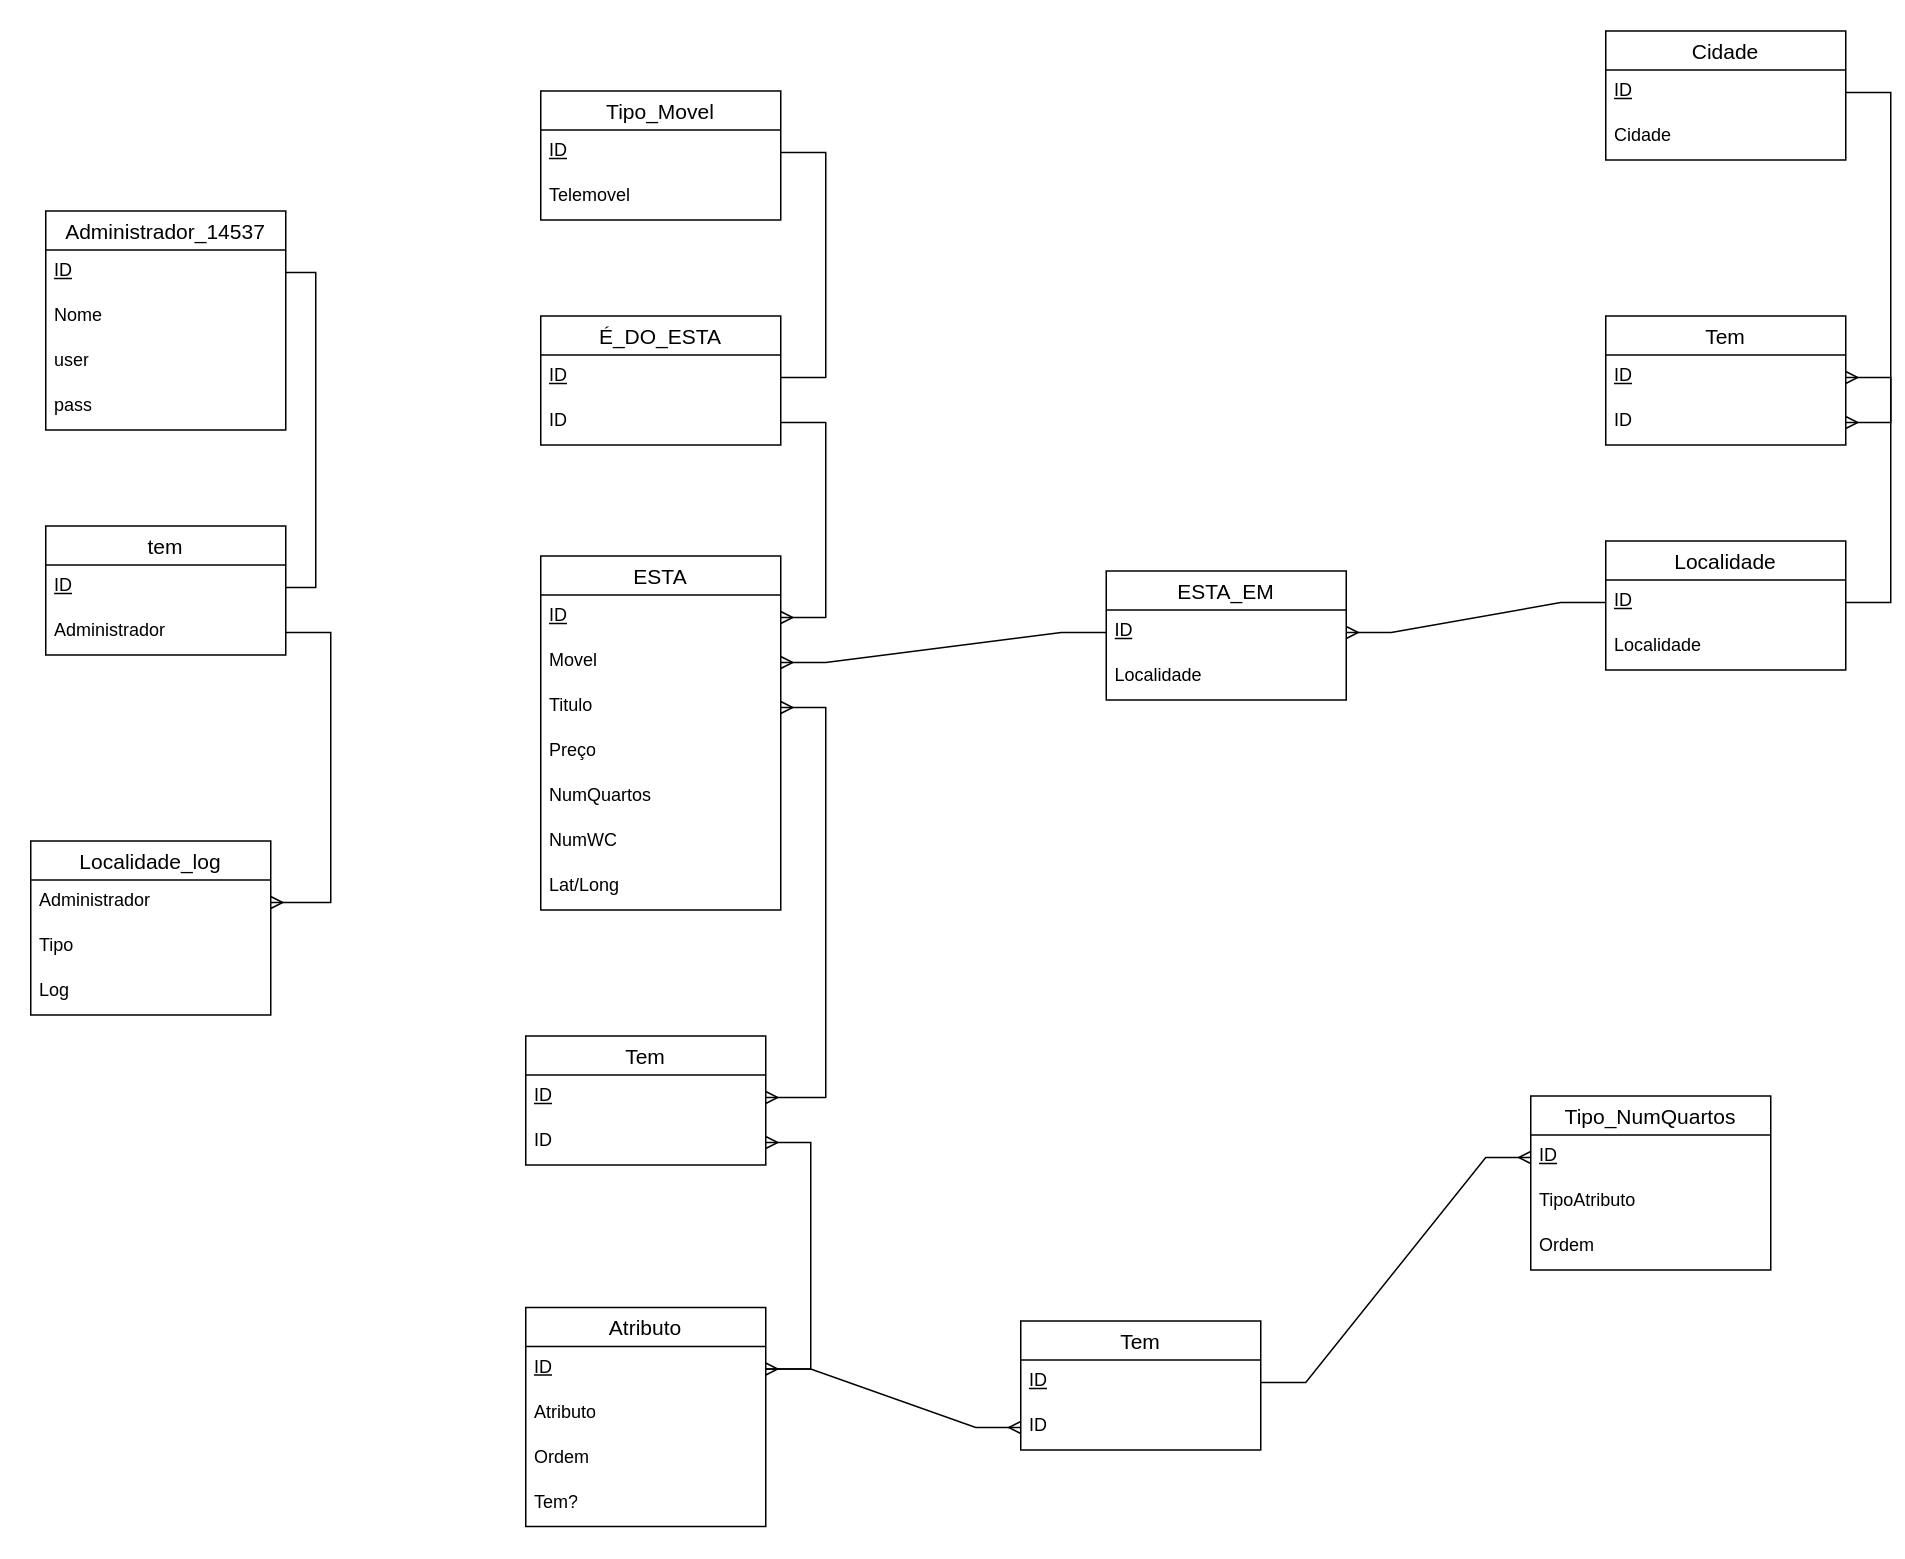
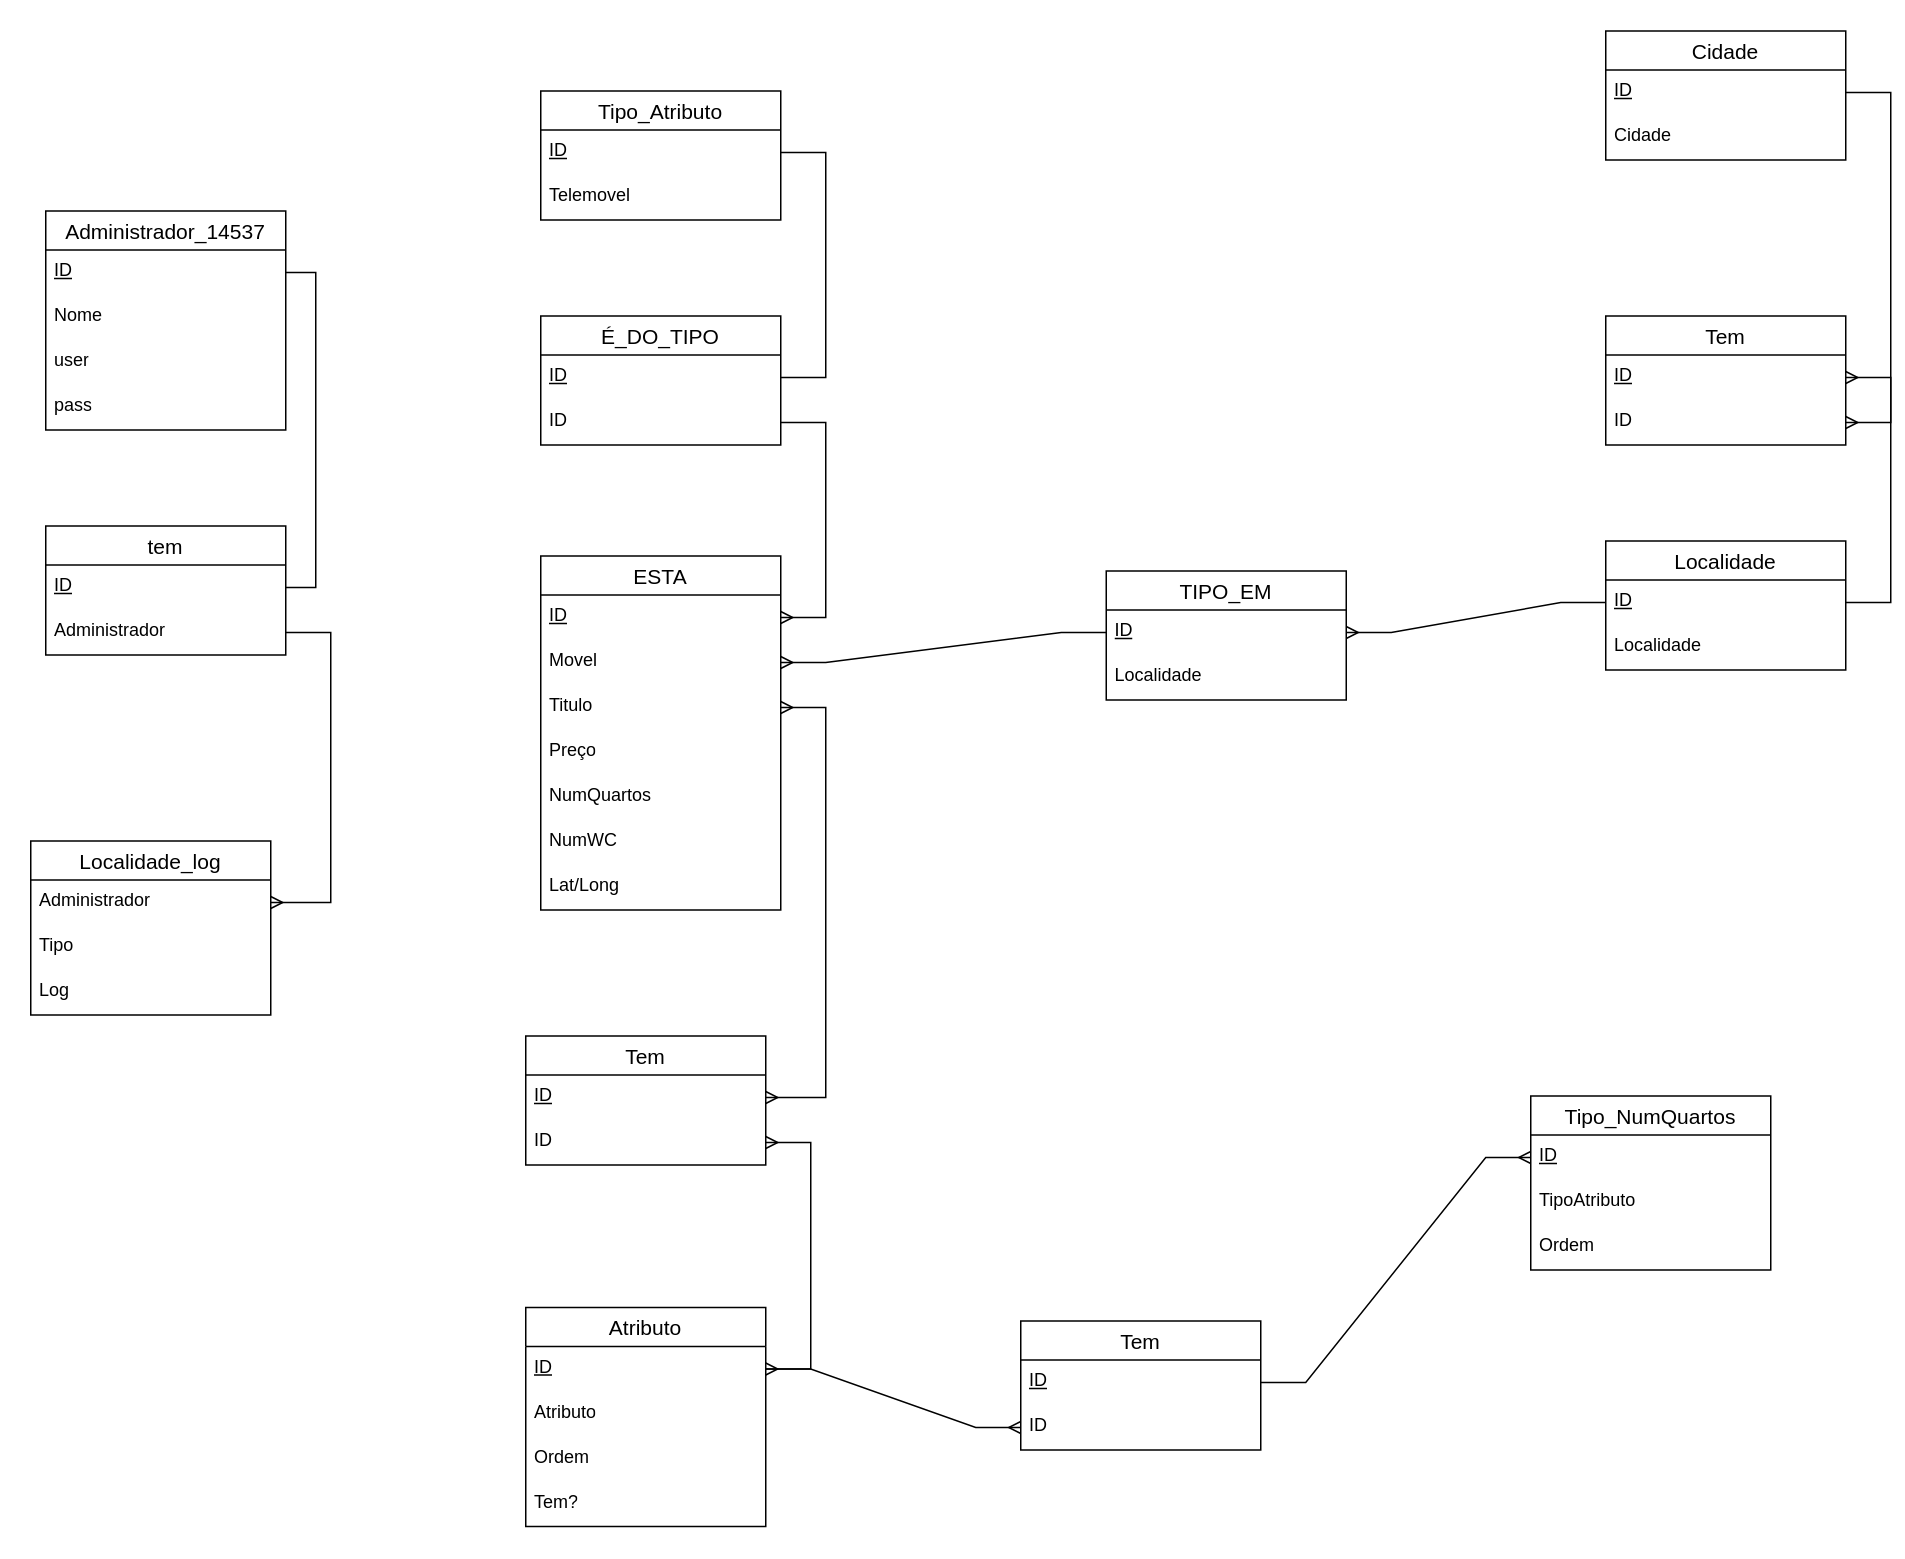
- <mxCell id="11" value="Tipo_Movel" style="swimlane;fontStyle=0;childLayout=stackLayout;horizontal=1;startSize=26;horizontalStack=0;resizeParent=1;resizeParentMax=0;resizeLast=0;collapsible=1;marginBottom=0;align=center;fontSize=14;" vertex="1" parent="1"><mxGeometry x="360" y="60" width="160" height="86" as="geometry" /></mxCell>
+ <mxCell id="11" value="Tipo_Atributo" style="swimlane;fontStyle=0;childLayout=stackLayout;horizontal=1;startSize=26;horizontalStack=0;resizeParent=1;resizeParentMax=0;resizeLast=0;collapsible=1;marginBottom=0;align=center;fontSize=14;" vertex="1" parent="1"><mxGeometry x="360" y="60" width="160" height="86" as="geometry" /></mxCell>
- <mxCell id="47" value="É_DO_ESTA" style="swimlane;fontStyle=0;childLayout=stackLayout;horizontal=1;startSize=26;horizontalStack=0;resizeParent=1;resizeParentMax=0;resizeLast=0;collapsible=1;marginBottom=0;align=center;fontSize=14;" vertex="1" parent="1"><mxGeometry x="360" y="210" width="160" height="86" as="geometry" /></mxCell>
+ <mxCell id="47" value="É_DO_TIPO" style="swimlane;fontStyle=0;childLayout=stackLayout;horizontal=1;startSize=26;horizontalStack=0;resizeParent=1;resizeParentMax=0;resizeLast=0;collapsible=1;marginBottom=0;align=center;fontSize=14;" vertex="1" parent="1"><mxGeometry x="360" y="210" width="160" height="86" as="geometry" /></mxCell>
- <mxCell id="22" value="ESTA_EM" style="swimlane;fontStyle=0;childLayout=stackLayout;horizontal=1;startSize=26;horizontalStack=0;resizeParent=1;resizeParentMax=0;resizeLast=0;collapsible=1;marginBottom=0;align=center;fontSize=14;" vertex="1" parent="1"><mxGeometry x="737" y="380" width="160" height="86" as="geometry" /></mxCell>
+ <mxCell id="22" value="TIPO_EM" style="swimlane;fontStyle=0;childLayout=stackLayout;horizontal=1;startSize=26;horizontalStack=0;resizeParent=1;resizeParentMax=0;resizeLast=0;collapsible=1;marginBottom=0;align=center;fontSize=14;" vertex="1" parent="1"><mxGeometry x="737" y="380" width="160" height="86" as="geometry" /></mxCell>
